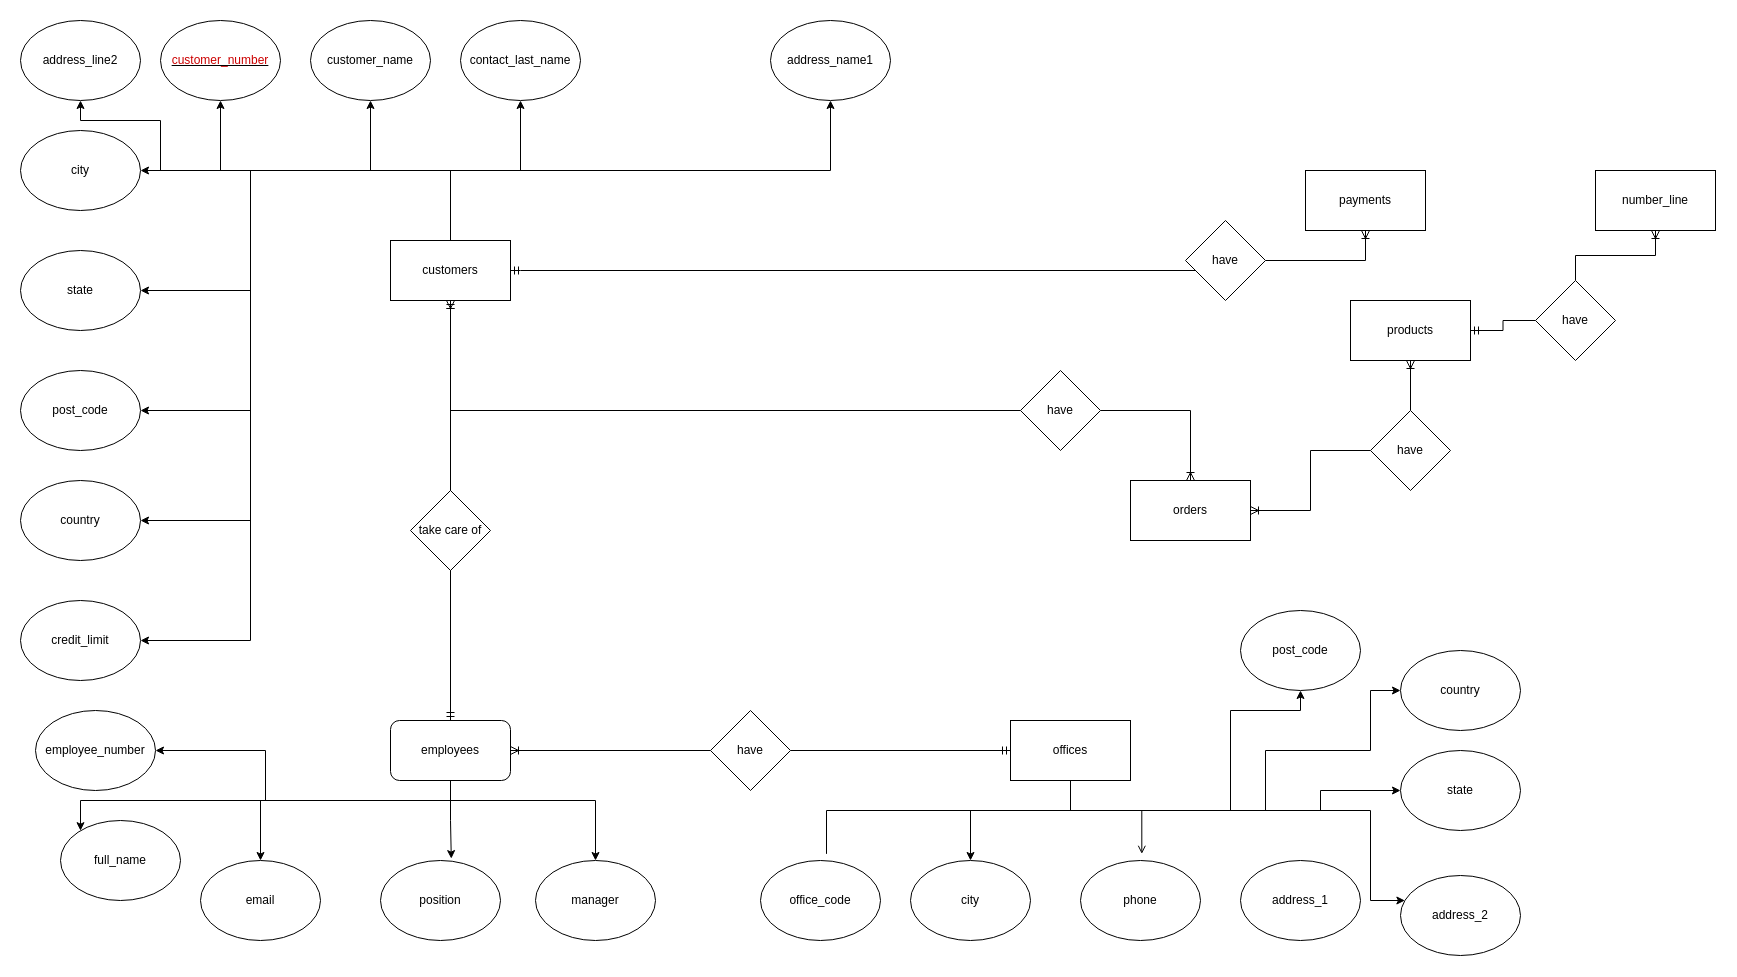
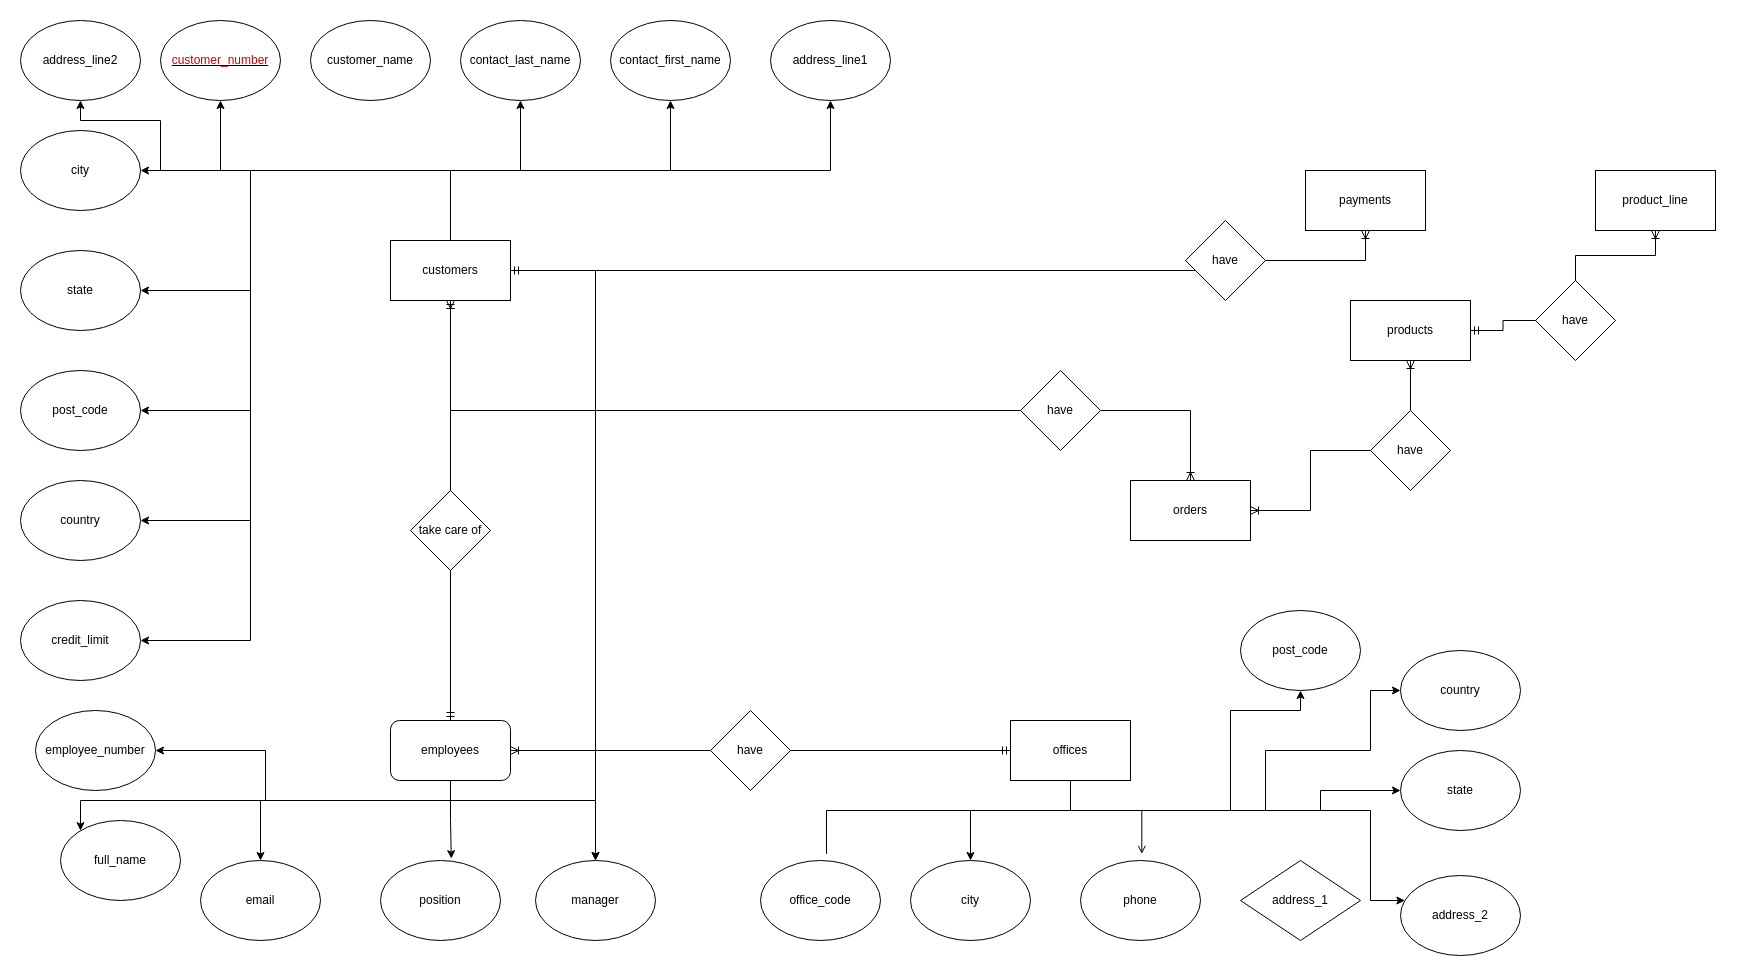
+ <mxCell id="53" value="contact_first_name" style="ellipse;whiteSpace=wrap;html=1;" vertex="1" parent="1"><mxGeometry x="610" y="20" width="120" height="80" as="geometry" /></mxCell>
- <mxCell id="54" value="address_name1" style="ellipse;whiteSpace=wrap;html=1;" vertex="1" parent="1"><mxGeometry x="770" y="20" width="120" height="80" as="geometry" /></mxCell>
+ <mxCell id="54" value="address_line1" style="ellipse;whiteSpace=wrap;html=1;" vertex="1" parent="1"><mxGeometry x="770" y="20" width="120" height="80" as="geometry" /></mxCell>
- <mxCell id="5" style="edgeStyle=orthogonalEdgeStyle;rounded=0;orthogonalLoop=1;jettySize=auto;html=1;entryX=0.5;entryY=1;entryDx=0;entryDy=0;endArrow=classic;endFill=1;" edge="1" parent="1" source="13" target="51"><mxGeometry relative="1" as="geometry" /></mxCell>
+ <mxCell id="5" style="edgeStyle=orthogonalEdgeStyle;rounded=0;orthogonalLoop=1;jettySize=auto;html=1;endArrow=classic;endFill=1;" edge="1" parent="1" source="13" target="65"><mxGeometry relative="1" as="geometry" /></mxCell>
+ <mxCell id="3" style="edgeStyle=orthogonalEdgeStyle;rounded=0;orthogonalLoop=1;jettySize=auto;html=1;endArrow=classic;endFill=1;" edge="1" parent="1" source="13" target="53"><mxGeometry relative="1" as="geometry"><Array as="points"><mxPoint x="450" y="170" /><mxPoint x="670" y="170" /></Array></mxGeometry></mxCell>
- <mxCell id="15" value="number_line" style="rounded=0;whiteSpace=wrap;html=1;" vertex="1" parent="1"><mxGeometry x="1595" y="170" width="120" height="60" as="geometry" /></mxCell>
+ <mxCell id="15" value="product_line" style="rounded=0;whiteSpace=wrap;html=1;" vertex="1" parent="1"><mxGeometry x="1595" y="170" width="120" height="60" as="geometry" /></mxCell>
- <mxCell id="69" value="address_1" style="ellipse;whiteSpace=wrap;html=1;" vertex="1" parent="1"><mxGeometry x="1240" y="860" width="120" height="80" as="geometry" /></mxCell>
+ <mxCell id="69" value="address_1" style="rhombus;whiteSpace=wrap;html=1;" vertex="1" parent="1"><mxGeometry x="1240" y="860" width="120" height="80" as="geometry" /></mxCell>
